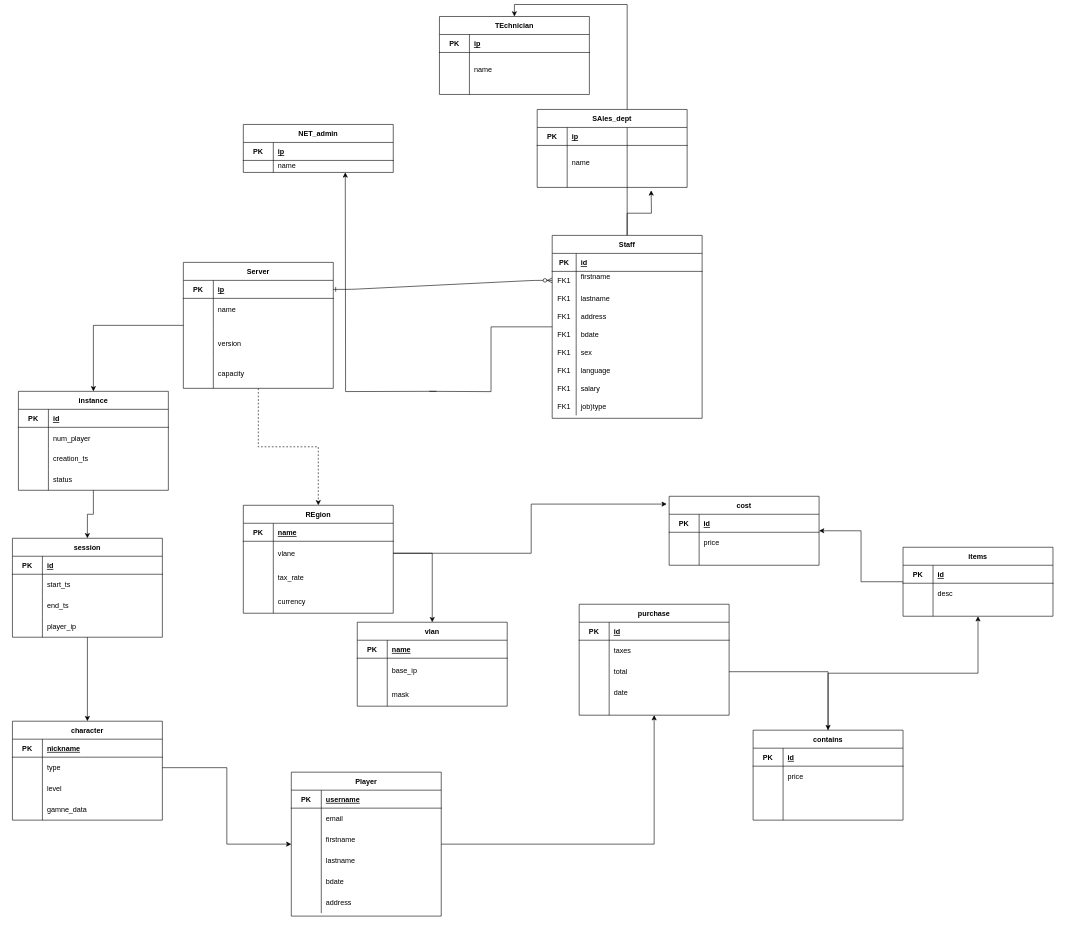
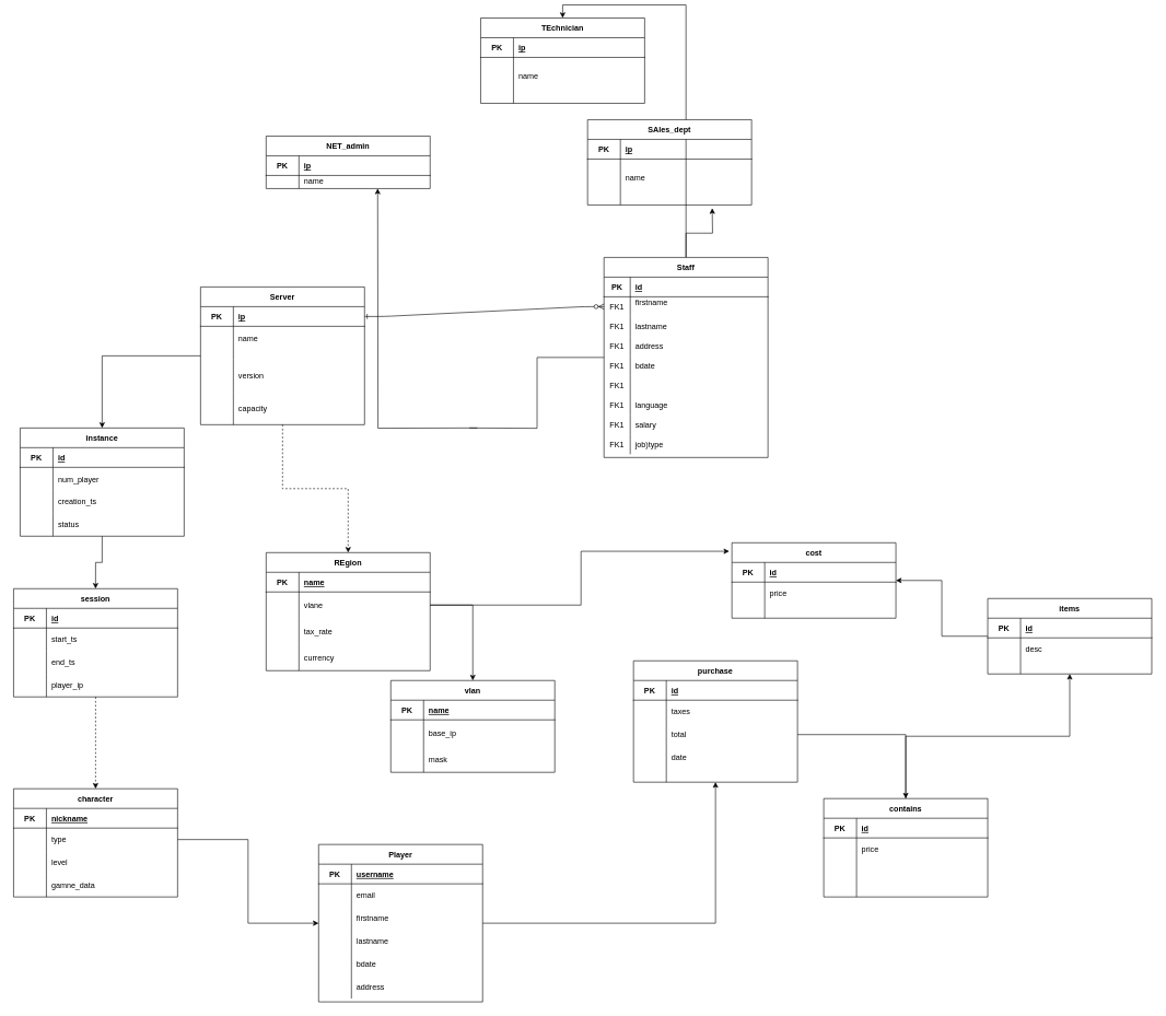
- <mxCell id="198" value="sex" style="shape=partialRectangle;overflow=hidden;connectable=0;fillColor=none;top=0;left=0;bottom=0;right=0;align=left;spacingLeft=6;" parent="196" vertex="1"><mxGeometry x="40" width="210" height="30" as="geometry"><mxRectangle width="210" height="30" as="alternateBounds" /></mxGeometry></mxCell>
- <mxCell id="56" style="edgeStyle=orthogonalEdgeStyle;rounded=0;orthogonalLoop=1;jettySize=auto;html=1;exitX=0.5;exitY=1;exitDx=0;exitDy=0;" parent="1" source="57" target="70" edge="1"><mxGeometry relative="1" as="geometry" /></mxCell>
+ <mxCell id="56" style="edgeStyle=orthogonalEdgeStyle;rounded=0;orthogonalLoop=1;jettySize=auto;html=1;exitX=0.5;exitY=1;exitDx=0;exitDy=0;dashed=1;" parent="1" source="57" target="70" edge="1"><mxGeometry relative="1" as="geometry" /></mxCell>
